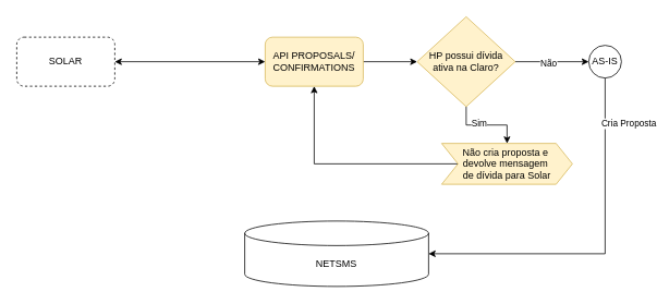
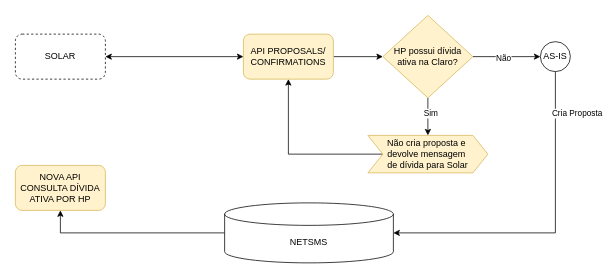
- <mxCell id="11" value="Não cria proposta e&amp;nbsp;&lt;div&gt;devolve mensagem&amp;nbsp;&lt;/div&gt;&lt;div&gt;de dívida para Solar&lt;/div&gt;" style="shape=step;perimeter=stepPerimeter;whiteSpace=wrap;html=1;fixedSize=1;fillColor=#fff2cc;strokeColor=#d6b656;" vertex="1" parent="1"><mxGeometry x="540" y="175" width="160" height="50" as="geometry" /></mxCell>
+ <mxCell id="11" value="Não cria proposta e&amp;nbsp;&lt;div&gt;devolve mensagem&amp;nbsp;&lt;/div&gt;&lt;div&gt;de dívida para Solar&lt;/div&gt;" style="shape=step;perimeter=stepPerimeter;whiteSpace=wrap;html=1;fixedSize=1;fillColor=#fff2cc;strokeColor=#d6b656;" vertex="1" parent="1"><mxGeometry x="490" y="180" width="160" height="50" as="geometry" /></mxCell>
+ <mxCell id="14" value="NOVA API CONSULTA DÍVIDA ATIVA POR HP" style="rounded=1;whiteSpace=wrap;html=1;fillColor=#fff2cc;strokeColor=#d6b656;" vertex="1" parent="1"><mxGeometry x="20" y="220" width="120" height="60" as="geometry" /></mxCell>
+ <mxCell id="15" style="edgeStyle=orthogonalEdgeStyle;rounded=0;orthogonalLoop=1;jettySize=auto;html=1;entryX=0.5;entryY=1;entryDx=0;entryDy=0;" edge="1" parent="1" source="16" target="14"><mxGeometry relative="1" as="geometry" /></mxCell>
